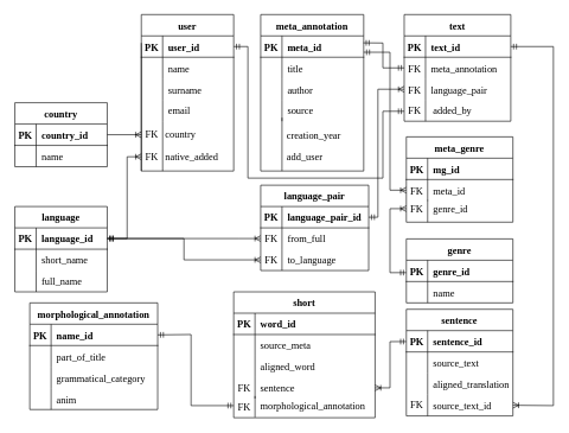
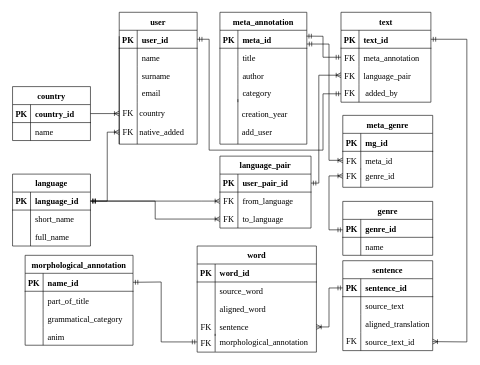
- <mxCell id="34" value="source" style="shape=partialRectangle;connectable=0;fillColor=none;top=0;left=0;bottom=0;right=0;align=left;spacingLeft=6;overflow=hidden;fontFamily=Times New Roman;fontSize=14;" parent="32" vertex="1"><mxGeometry x="30" width="115" height="30" as="geometry"><mxRectangle width="115" height="30" as="alternateBounds" /></mxGeometry></mxCell>
+ <mxCell id="34" value="category" style="shape=partialRectangle;connectable=0;fillColor=none;top=0;left=0;bottom=0;right=0;align=left;spacingLeft=6;overflow=hidden;fontFamily=Times New Roman;fontSize=14;" parent="32" vertex="1"><mxGeometry x="30" width="115" height="30" as="geometry"><mxRectangle width="115" height="30" as="alternateBounds" /></mxGeometry></mxCell>
- <mxCell id="15" value="language_pair_id" style="shape=partialRectangle;connectable=0;fillColor=none;top=0;left=0;bottom=0;right=0;align=left;spacingLeft=6;fontStyle=1;overflow=hidden;fontFamily=Times New Roman;fontSize=14;" parent="13" vertex="1"><mxGeometry x="30" width="122" height="30" as="geometry"><mxRectangle width="122" height="30" as="alternateBounds" /></mxGeometry></mxCell>
+ <mxCell id="15" value="user_pair_id" style="shape=partialRectangle;connectable=0;fillColor=none;top=0;left=0;bottom=0;right=0;align=left;spacingLeft=6;fontStyle=1;overflow=hidden;fontFamily=Times New Roman;fontSize=14;" parent="13" vertex="1"><mxGeometry x="30" width="122" height="30" as="geometry"><mxRectangle width="122" height="30" as="alternateBounds" /></mxGeometry></mxCell>
- <mxCell id="18" value="from_full" style="shape=partialRectangle;connectable=0;fillColor=none;top=0;left=0;bottom=0;right=0;align=left;spacingLeft=6;overflow=hidden;fontFamily=Times New Roman;fontSize=14;" parent="16" vertex="1"><mxGeometry x="30" width="122" height="30" as="geometry"><mxRectangle width="122" height="30" as="alternateBounds" /></mxGeometry></mxCell>
+ <mxCell id="18" value="from_language" style="shape=partialRectangle;connectable=0;fillColor=none;top=0;left=0;bottom=0;right=0;align=left;spacingLeft=6;overflow=hidden;fontFamily=Times New Roman;fontSize=14;" parent="16" vertex="1"><mxGeometry x="30" width="122" height="30" as="geometry"><mxRectangle width="122" height="30" as="alternateBounds" /></mxGeometry></mxCell>
- <mxCell id="95" value="short" style="shape=table;startSize=30;container=1;collapsible=1;childLayout=tableLayout;fixedRows=1;rowLines=0;fontStyle=1;align=center;resizeLast=1;fontFamily=Times New Roman;fontSize=14;" parent="1" vertex="1"><mxGeometry x="328" y="410" width="199" height="177" as="geometry" /></mxCell>
+ <mxCell id="95" value="word" style="shape=table;startSize=30;container=1;collapsible=1;childLayout=tableLayout;fixedRows=1;rowLines=0;fontStyle=1;align=center;resizeLast=1;fontFamily=Times New Roman;fontSize=14;" parent="1" vertex="1"><mxGeometry x="328" y="410" width="199" height="177" as="geometry" /></mxCell>
- <mxCell id="101" value="source_meta" style="shape=partialRectangle;connectable=0;fillColor=none;top=0;left=0;bottom=0;right=0;align=left;spacingLeft=6;overflow=hidden;fontFamily=Times New Roman;fontSize=14;" parent="99" vertex="1"><mxGeometry x="30" width="169" height="30" as="geometry"><mxRectangle width="169" height="30" as="alternateBounds" /></mxGeometry></mxCell>
+ <mxCell id="101" value="source_word" style="shape=partialRectangle;connectable=0;fillColor=none;top=0;left=0;bottom=0;right=0;align=left;spacingLeft=6;overflow=hidden;fontFamily=Times New Roman;fontSize=14;" parent="99" vertex="1"><mxGeometry x="30" width="169" height="30" as="geometry"><mxRectangle width="169" height="30" as="alternateBounds" /></mxGeometry></mxCell>
